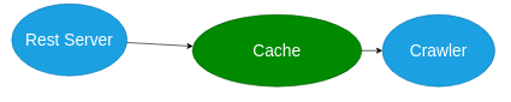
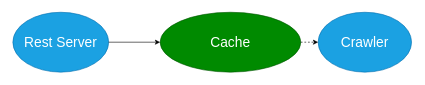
- <mxCell id="3" value="Rest Server" style="ellipse;whiteSpace=wrap;html=1;fontSize=23;fillColor=#1ba1e2;fontColor=#ffffff;strokeColor=#006EAF;" vertex="1" parent="1"><mxGeometry x="15" y="5" width="160" height="100" as="geometry" /></mxCell>
+ <mxCell id="3" value="Rest Server" style="ellipse;whiteSpace=wrap;html=1;fontSize=23;fillColor=#1ba1e2;fontColor=#ffffff;strokeColor=#006EAF;" vertex="1" parent="1"><mxGeometry x="20" y="20" width="160" height="100" as="geometry" /></mxCell>
- <mxCell id="6" value="" style="endArrow=classic;html=1;rounded=0;fontSize=23;" edge="1" parent="1" source="2" target="5"><mxGeometry width="50" height="50" relative="1" as="geometry"><mxPoint x="190" y="80" as="sourcePoint" /><mxPoint x="276" y="80" as="targetPoint" /></mxGeometry></mxCell>
+ <mxCell id="6" value="" style="endArrow=classic;html=1;rounded=0;fontSize=23;dashed=1;" edge="1" parent="1" source="2" target="5"><mxGeometry width="50" height="50" relative="1" as="geometry"><mxPoint x="190" y="80" as="sourcePoint" /><mxPoint x="276" y="80" as="targetPoint" /></mxGeometry></mxCell>
